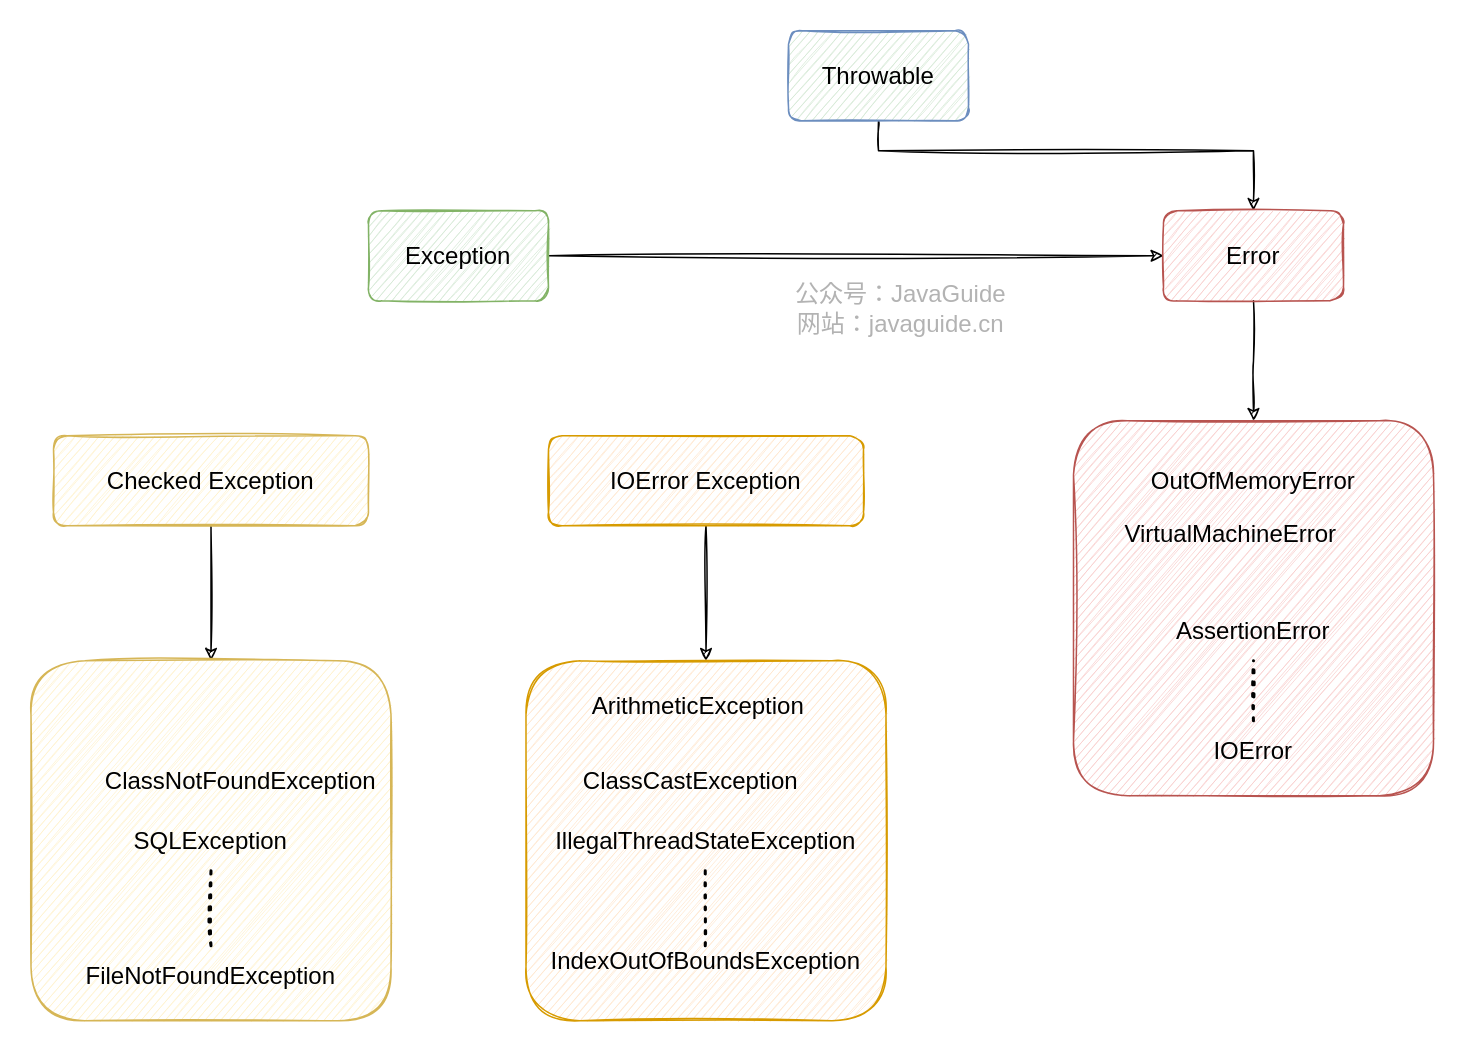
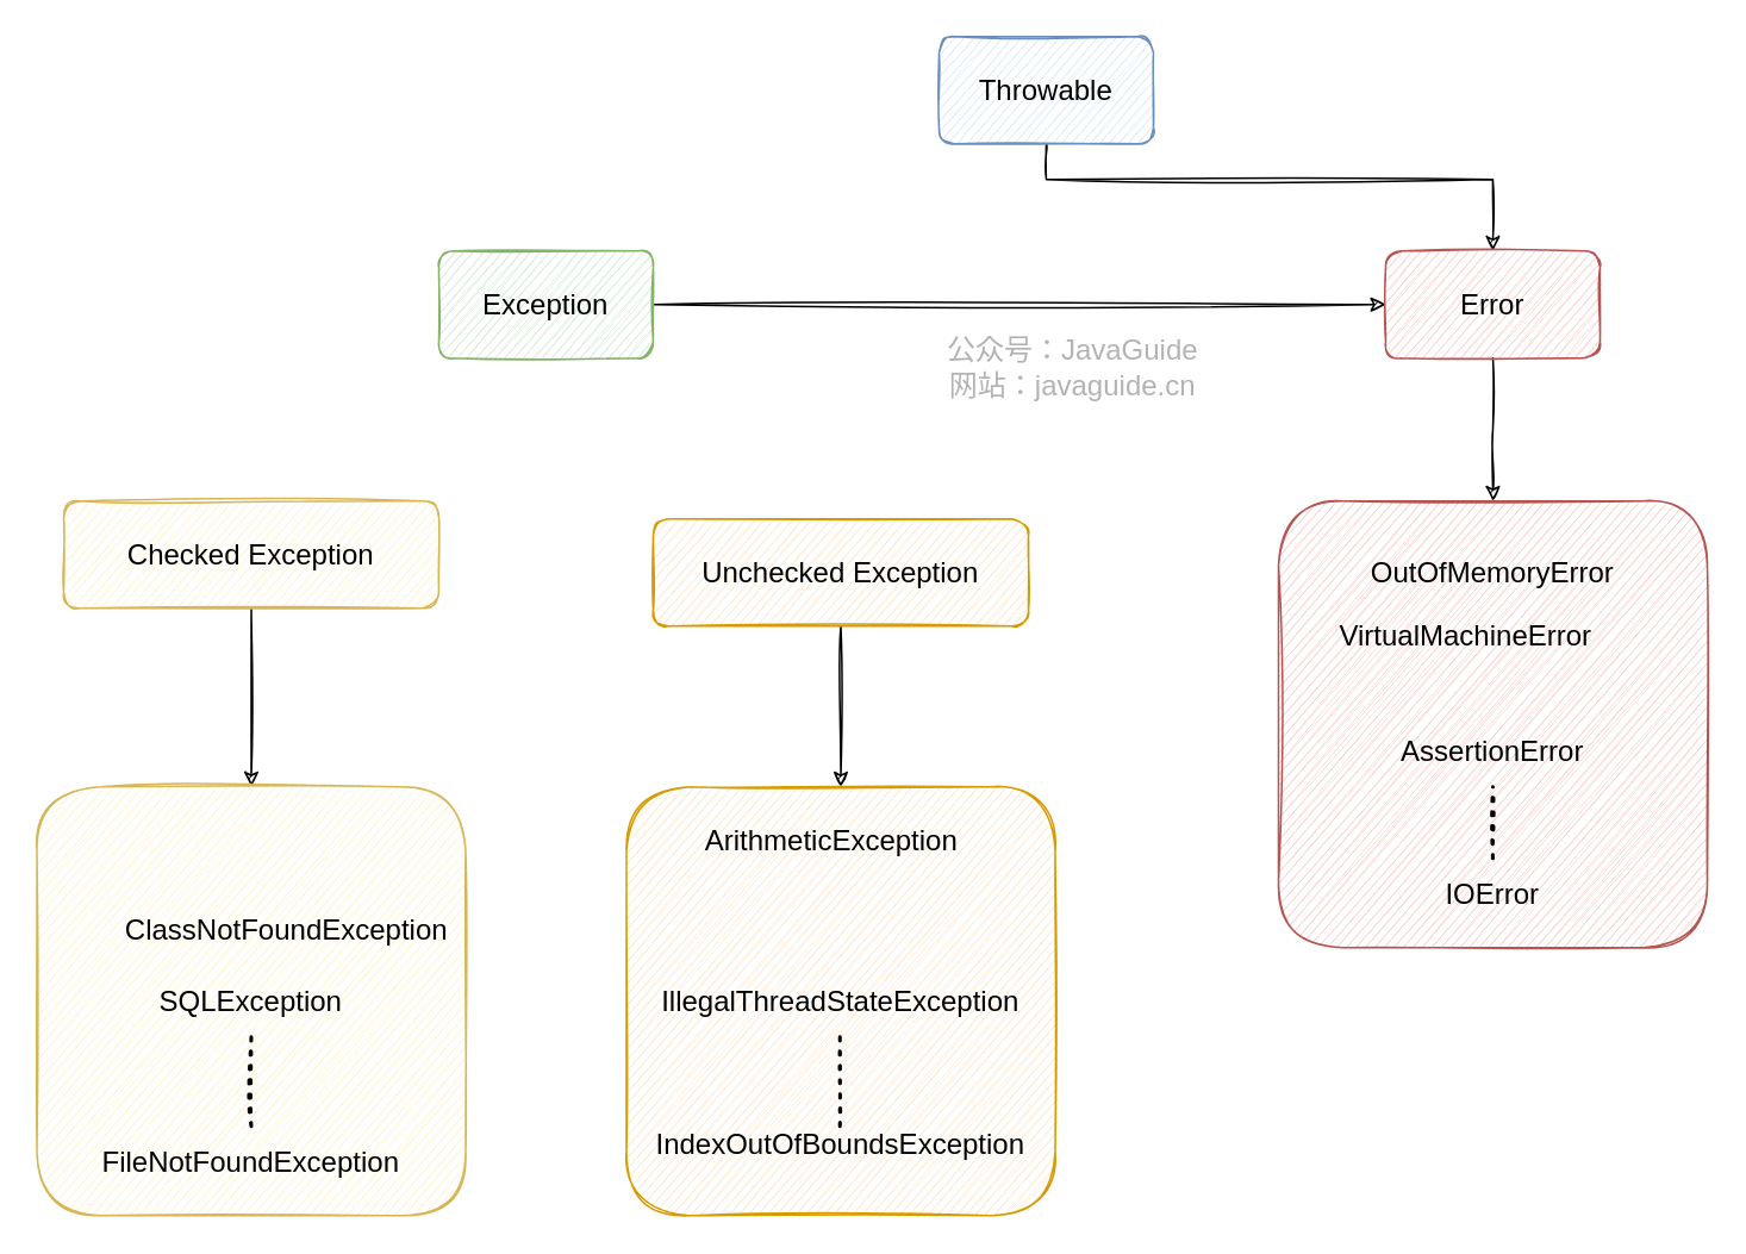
- <mxCell id="3" value="Throwable" style="rounded=1;whiteSpace=wrap;html=1;fontSize=16;fillColor=#d5e8d4;strokeColor=#6c8ebf;shadow=0;sketch=1;" parent="1" vertex="1"><mxGeometry x="525" y="20" width="120" height="60" as="geometry" /></mxCell>
+ <mxCell id="3" value="Throwable" style="rounded=1;whiteSpace=wrap;html=1;fontSize=16;fillColor=#dae8fc;strokeColor=#6c8ebf;shadow=0;sketch=1;" parent="1" vertex="1"><mxGeometry x="525" y="20" width="120" height="60" as="geometry" /></mxCell>
- <mxCell id="15" value="Checked Exception" style="rounded=1;whiteSpace=wrap;html=1;fontSize=16;fillColor=#fff2cc;strokeColor=#d6b656;shadow=0;sketch=1;" parent="1" vertex="1"><mxGeometry x="35" y="290" width="210" height="60" as="geometry" /></mxCell>
+ <mxCell id="15" value="Checked Exception" style="rounded=1;whiteSpace=wrap;html=1;fontSize=16;fillColor=#fff2cc;strokeColor=#d6b656;shadow=0;sketch=1;" parent="1" vertex="1"><mxGeometry x="35" y="280" width="210" height="60" as="geometry" /></mxCell>
- <mxCell id="17" value="IOError Exception" style="rounded=1;whiteSpace=wrap;html=1;fontSize=16;fillColor=#ffe6cc;strokeColor=#d79b00;shadow=0;sketch=1;" parent="1" vertex="1"><mxGeometry x="365" y="290" width="210" height="60" as="geometry" /></mxCell>
+ <mxCell id="17" value="Unchecked Exception" style="rounded=1;whiteSpace=wrap;html=1;fontSize=16;fillColor=#ffe6cc;strokeColor=#d79b00;shadow=0;sketch=1;" parent="1" vertex="1"><mxGeometry x="365" y="290" width="210" height="60" as="geometry" /></mxCell>
- <mxCell id="25" value="ClassCastException" style="text;html=1;strokeColor=none;fillColor=none;align=center;verticalAlign=middle;whiteSpace=wrap;rounded=0;fontSize=16;shadow=0;sketch=1;" parent="1" vertex="1"><mxGeometry x="365" y="510" width="190" height="20" as="geometry" /></mxCell>
